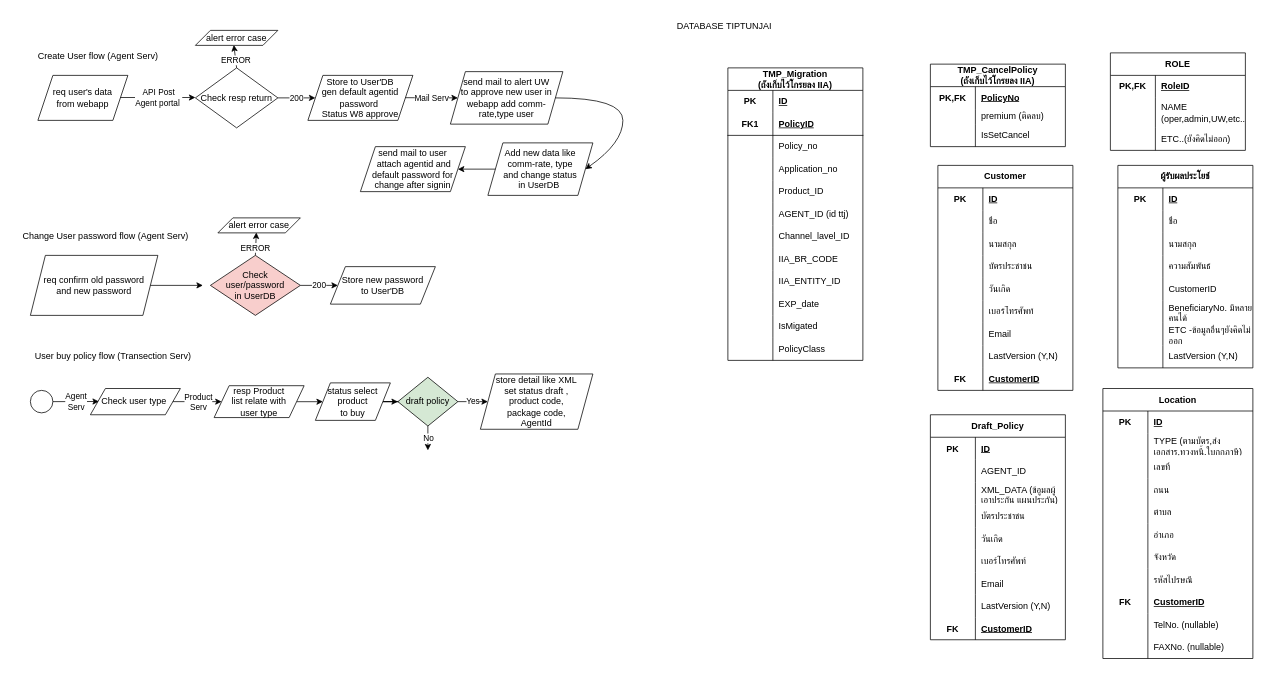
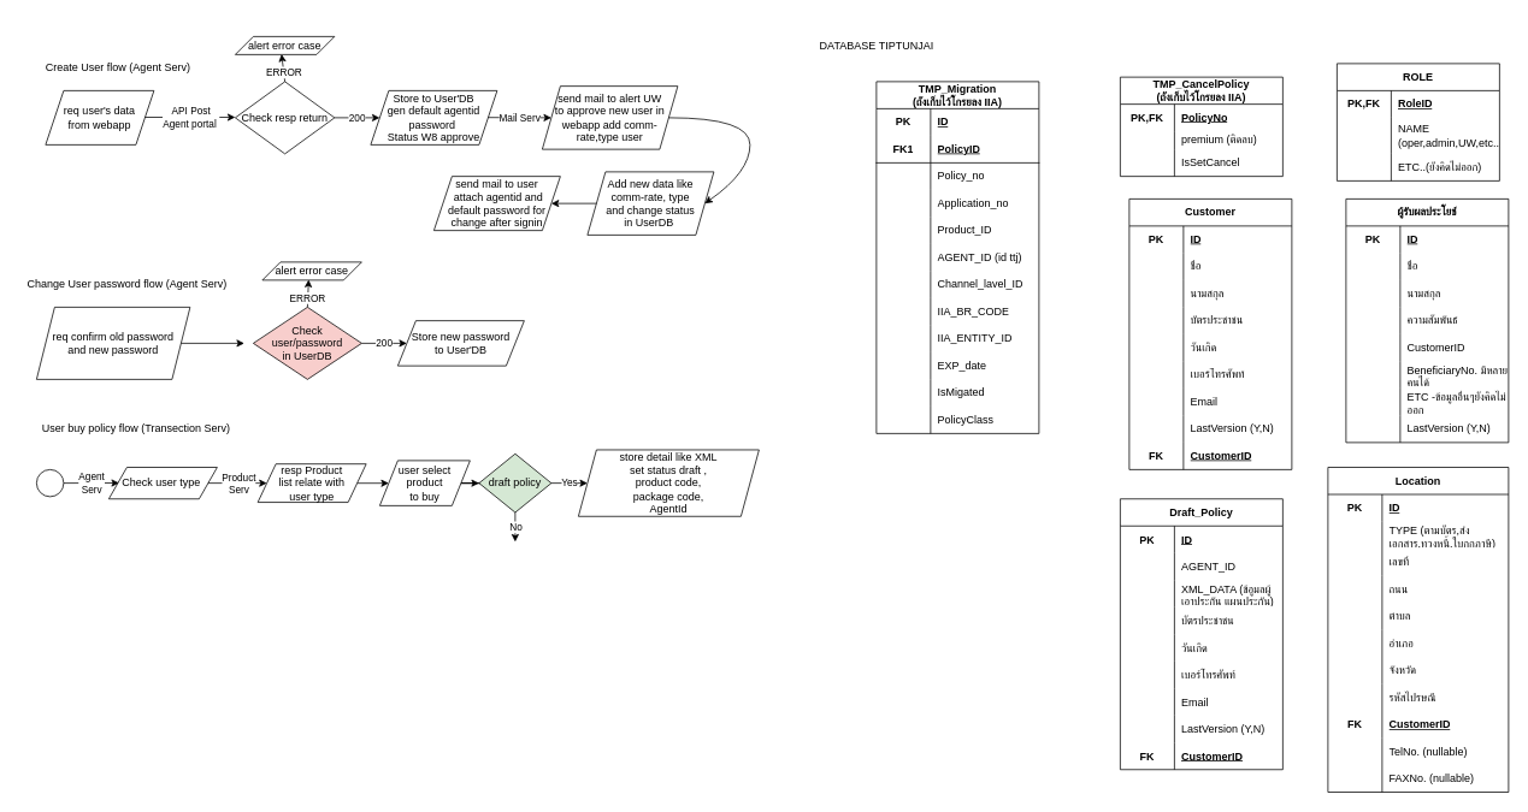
- <mxCell id="79" value="DATABASE TIPTUNJAI" style="text;html=1;align=center;verticalAlign=middle;resizable=0;points=[];autosize=1;strokeColor=none;fillColor=none;" vertex="1" parent="1"><mxGeometry x="890" y="20" width="150" height="30" as="geometry" /></mxCell>
+ <mxCell id="79" value="DATABASE TIPTUNJAI" style="text;html=1;align=center;verticalAlign=middle;resizable=0;points=[];autosize=1;strokeColor=none;fillColor=none;" vertex="1" parent="1"><mxGeometry x="895" y="35" width="150" height="30" as="geometry" /></mxCell>
- <mxCell id="35" value="status select product &lt;br&gt;to buy" style="shape=parallelogram;perimeter=parallelogramPerimeter;whiteSpace=wrap;html=1;fixedSize=1;" vertex="1" parent="1"><mxGeometry x="420" y="510" width="100" height="50" as="geometry" /></mxCell>
+ <mxCell id="35" value="user select product &lt;br&gt;to buy" style="shape=parallelogram;perimeter=parallelogramPerimeter;whiteSpace=wrap;html=1;fixedSize=1;" vertex="1" parent="1"><mxGeometry x="420" y="510" width="100" height="50" as="geometry" /></mxCell>
- <mxCell id="39" value="store detail like XML &lt;br&gt;set status draft ,&lt;br&gt;product code, &lt;br&gt;package code,&lt;br&gt;AgentId" style="shape=parallelogram;perimeter=parallelogramPerimeter;whiteSpace=wrap;html=1;fixedSize=1;" vertex="1" parent="1"><mxGeometry x="640" y="498.12" width="150" height="73.75" as="geometry" /></mxCell>
+ <mxCell id="39" value="store detail like XML &lt;br&gt;set status draft ,&lt;br&gt;product code, &lt;br&gt;package code,&lt;br&gt;AgentId" style="shape=parallelogram;perimeter=parallelogramPerimeter;whiteSpace=wrap;html=1;fixedSize=1;" vertex="1" parent="1"><mxGeometry x="640" y="498.12" width="200" height="73.75" as="geometry" /></mxCell>
